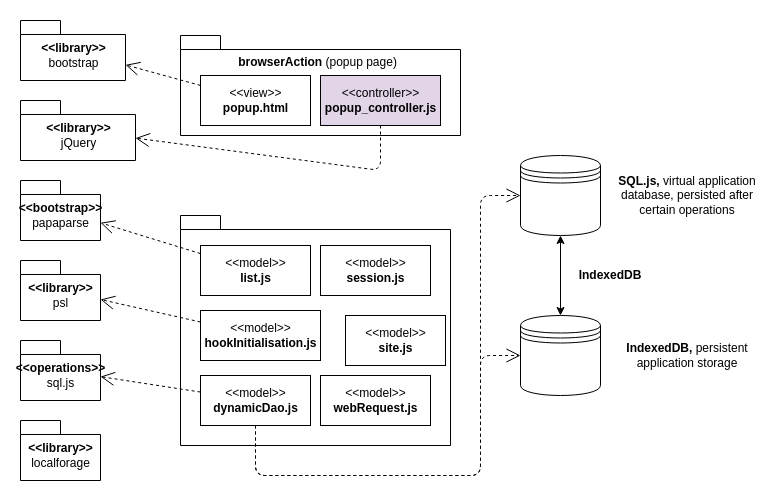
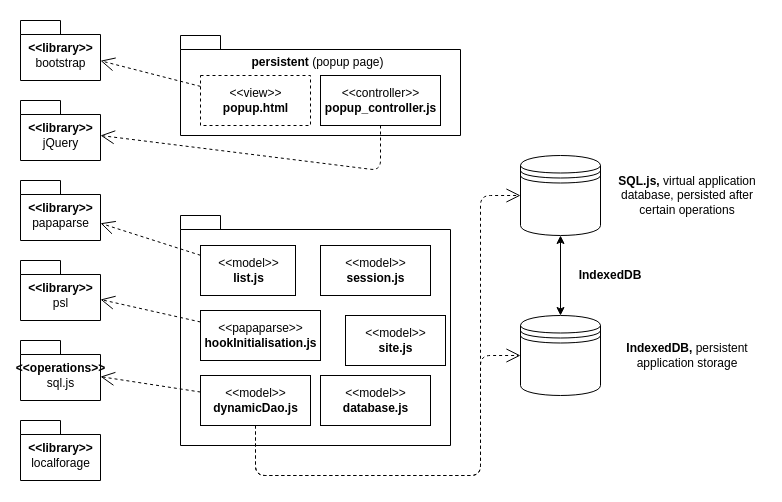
- <mxCell id="8" value="&amp;lt;&amp;lt;library&amp;gt;&amp;gt;&lt;br&gt;&lt;span style=&quot;font-weight: normal&quot;&gt;bootstrap&lt;/span&gt;" style="shape=folder;fontStyle=1;spacingTop=10;tabWidth=40;tabHeight=14;tabPosition=left;html=1;" parent="1" vertex="1"><mxGeometry x="20" y="20" width="105" height="60" as="geometry" /></mxCell>
+ <mxCell id="8" value="&amp;lt;&amp;lt;library&amp;gt;&amp;gt;&lt;br&gt;&lt;span style=&quot;font-weight: normal&quot;&gt;bootstrap&lt;/span&gt;" style="shape=folder;fontStyle=1;spacingTop=10;tabWidth=40;tabHeight=14;tabPosition=left;html=1;" parent="1" vertex="1"><mxGeometry x="20" y="20" width="80" height="60" as="geometry" /></mxCell>
- <mxCell id="28" value="&lt;span style=&quot;font-weight: 700&quot;&gt;browserAction&amp;nbsp;&lt;/span&gt;(popup page)" style="text;html=1;strokeColor=none;fillColor=none;align=center;verticalAlign=middle;whiteSpace=wrap;rounded=0;" parent="1" vertex="1"><mxGeometry x="225" y="52" width="185" height="20" as="geometry" /></mxCell>
+ <mxCell id="28" value="&lt;span style=&quot;font-weight: 700&quot;&gt;persistent&amp;nbsp;&lt;/span&gt;(popup page)" style="text;html=1;strokeColor=none;fillColor=none;align=center;verticalAlign=middle;whiteSpace=wrap;rounded=0;" parent="1" vertex="1"><mxGeometry x="225" y="52" width="185" height="20" as="geometry" /></mxCell>
- <mxCell id="15" value="&amp;lt;&amp;lt;view&amp;gt;&amp;gt;&lt;br&gt;&lt;b&gt;popup.html&lt;/b&gt;" style="html=1;" parent="1" vertex="1"><mxGeometry x="200" y="75" width="110" height="50" as="geometry" /></mxCell>
+ <mxCell id="15" value="&amp;lt;&amp;lt;view&amp;gt;&amp;gt;&lt;br&gt;&lt;b&gt;popup.html&lt;/b&gt;" style="html=1;dashed=1;" parent="1" vertex="1"><mxGeometry x="200" y="75" width="110" height="50" as="geometry" /></mxCell>
- <mxCell id="16" value="&amp;lt;&amp;lt;controller&amp;gt;&amp;gt;&lt;br&gt;&lt;b&gt;popup_controller.js&lt;/b&gt;" style="html=1;fillColor=#e1d5e7;" parent="1" vertex="1"><mxGeometry x="320" y="75" width="120" height="50" as="geometry" /></mxCell>
+ <mxCell id="16" value="&amp;lt;&amp;lt;controller&amp;gt;&amp;gt;&lt;br&gt;&lt;b&gt;popup_controller.js&lt;/b&gt;" style="html=1;" parent="1" vertex="1"><mxGeometry x="320" y="75" width="120" height="50" as="geometry" /></mxCell>
- <mxCell id="9" value="&amp;lt;&amp;lt;library&amp;gt;&amp;gt;&lt;br&gt;&lt;span style=&quot;font-weight: 400&quot;&gt;jQuery&lt;/span&gt;" style="shape=folder;fontStyle=1;spacingTop=10;tabWidth=40;tabHeight=14;tabPosition=left;html=1;" parent="1" vertex="1"><mxGeometry x="20" y="100" width="115" height="60" as="geometry" /></mxCell>
+ <mxCell id="9" value="&amp;lt;&amp;lt;library&amp;gt;&amp;gt;&lt;br&gt;&lt;span style=&quot;font-weight: 400&quot;&gt;jQuery&lt;/span&gt;" style="shape=folder;fontStyle=1;spacingTop=10;tabWidth=40;tabHeight=14;tabPosition=left;html=1;" parent="1" vertex="1"><mxGeometry x="20" y="100" width="80" height="60" as="geometry" /></mxCell>
- <mxCell id="10" value="&amp;lt;&amp;lt;bootstrap&amp;gt;&amp;gt;&lt;br&gt;&lt;span style=&quot;font-weight: 400&quot;&gt;papaparse&lt;/span&gt;" style="shape=folder;fontStyle=1;spacingTop=10;tabWidth=40;tabHeight=14;tabPosition=left;html=1;" parent="1" vertex="1"><mxGeometry x="20" y="180" width="80" height="60" as="geometry" /></mxCell>
+ <mxCell id="10" value="&amp;lt;&amp;lt;library&amp;gt;&amp;gt;&lt;br&gt;&lt;span style=&quot;font-weight: 400&quot;&gt;papaparse&lt;/span&gt;" style="shape=folder;fontStyle=1;spacingTop=10;tabWidth=40;tabHeight=14;tabPosition=left;html=1;" parent="1" vertex="1"><mxGeometry x="20" y="180" width="80" height="60" as="geometry" /></mxCell>
- <mxCell id="22" value="&amp;lt;&amp;lt;model&amp;gt;&amp;gt;&lt;br&gt;&lt;b&gt;list.js&lt;/b&gt;" style="html=1;" parent="1" vertex="1"><mxGeometry x="200" y="245" width="110" height="50" as="geometry" /></mxCell>
+ <mxCell id="22" value="&amp;lt;&amp;lt;model&amp;gt;&amp;gt;&lt;br&gt;&lt;b&gt;list.js&lt;/b&gt;" style="html=1;" parent="1" vertex="1"><mxGeometry x="200" y="245" width="95" height="50" as="geometry" /></mxCell>
- <mxCell id="21" value="&amp;lt;&amp;lt;model&amp;gt;&amp;gt;&lt;br&gt;&lt;b&gt;hookInitialisation.js&lt;/b&gt;" style="html=1;" parent="1" vertex="1"><mxGeometry x="200" y="310" width="120" height="50" as="geometry" /></mxCell>
+ <mxCell id="21" value="&amp;lt;&amp;lt;papaparse&amp;gt;&amp;gt;&lt;br&gt;&lt;b&gt;hookInitialisation.js&lt;/b&gt;" style="html=1;" parent="1" vertex="1"><mxGeometry x="200" y="310" width="120" height="50" as="geometry" /></mxCell>
- <mxCell id="23" value="&amp;lt;&amp;lt;model&amp;gt;&amp;gt;&lt;br&gt;&lt;b&gt;webRequest.js&lt;/b&gt;" style="html=1;" parent="1" vertex="1"><mxGeometry x="320" y="375" width="110" height="50" as="geometry" /></mxCell>
+ <mxCell id="23" value="&amp;lt;&amp;lt;model&amp;gt;&amp;gt;&lt;br&gt;&lt;b&gt;database.js&lt;/b&gt;" style="html=1;" parent="1" vertex="1"><mxGeometry x="320" y="375" width="110" height="50" as="geometry" /></mxCell>
